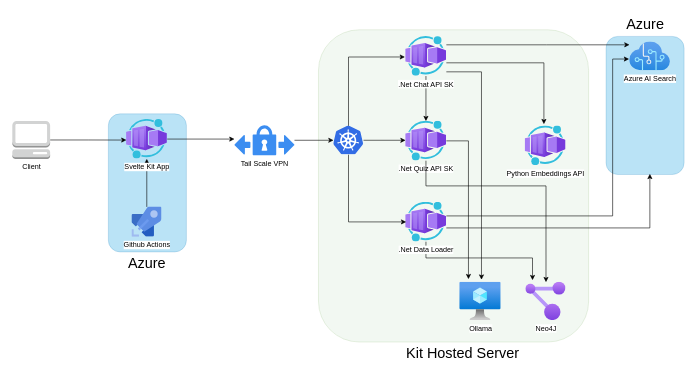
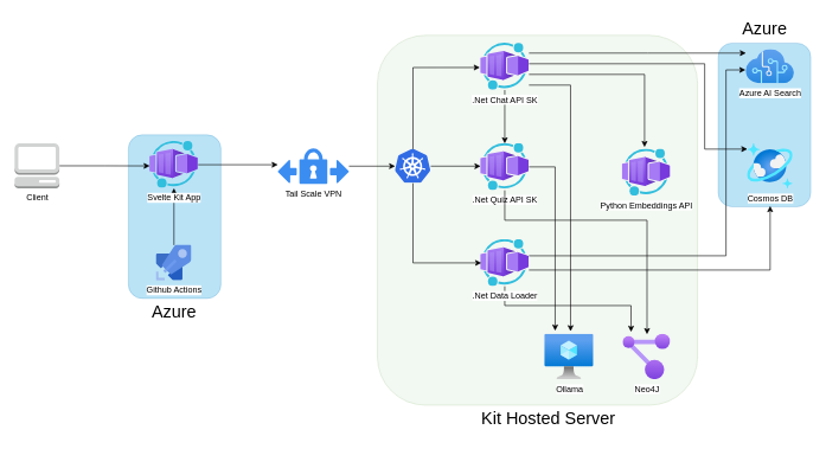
+ <mxCell id="14" style="edgeStyle=orthogonalEdgeStyle;rounded=0;orthogonalLoop=1;jettySize=auto;html=1;entryX=0;entryY=0.125;entryDx=0;entryDy=0;entryPerimeter=0;" edge="1" parent="1" source="30" target="6"><mxGeometry relative="1" as="geometry"><Array as="points"><mxPoint x="990" y="89" /><mxPoint x="990" y="209" /></Array></mxGeometry></mxCell>
+ <mxCell id="6" value="Cosmos DB" style="aspect=fixed;html=1;points=[];align=center;image;fontSize=12;image=img/lib/azure2/databases/Azure_Cosmos_DB.svg;" vertex="1" parent="1"><mxGeometry x="1050" y="201" width="64" height="64" as="geometry" /></mxCell>
